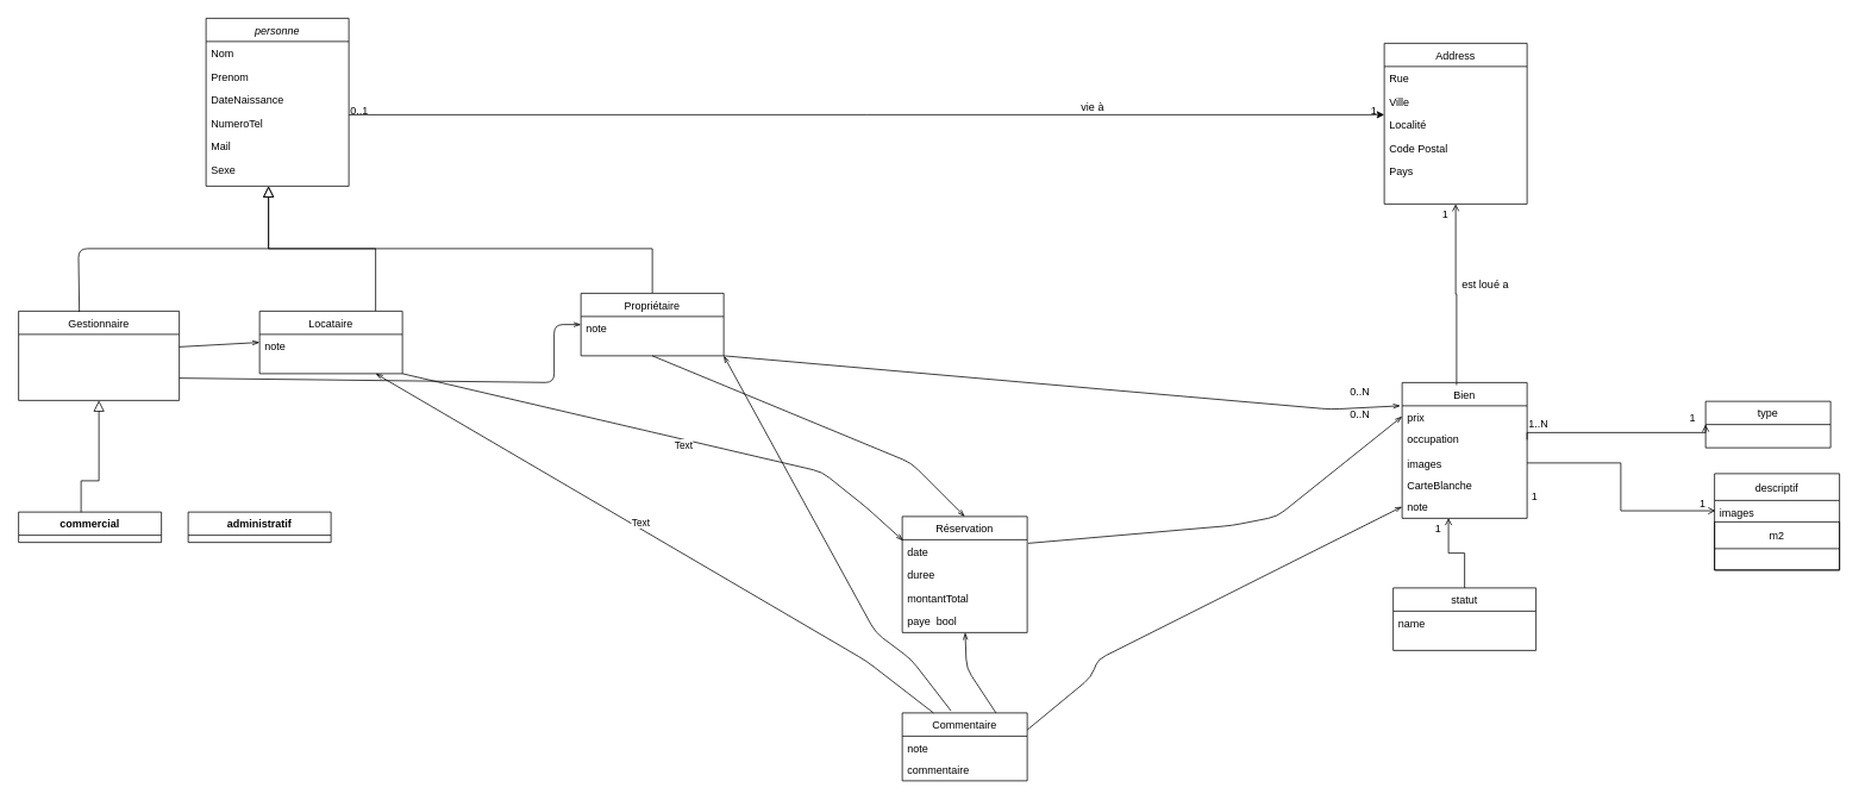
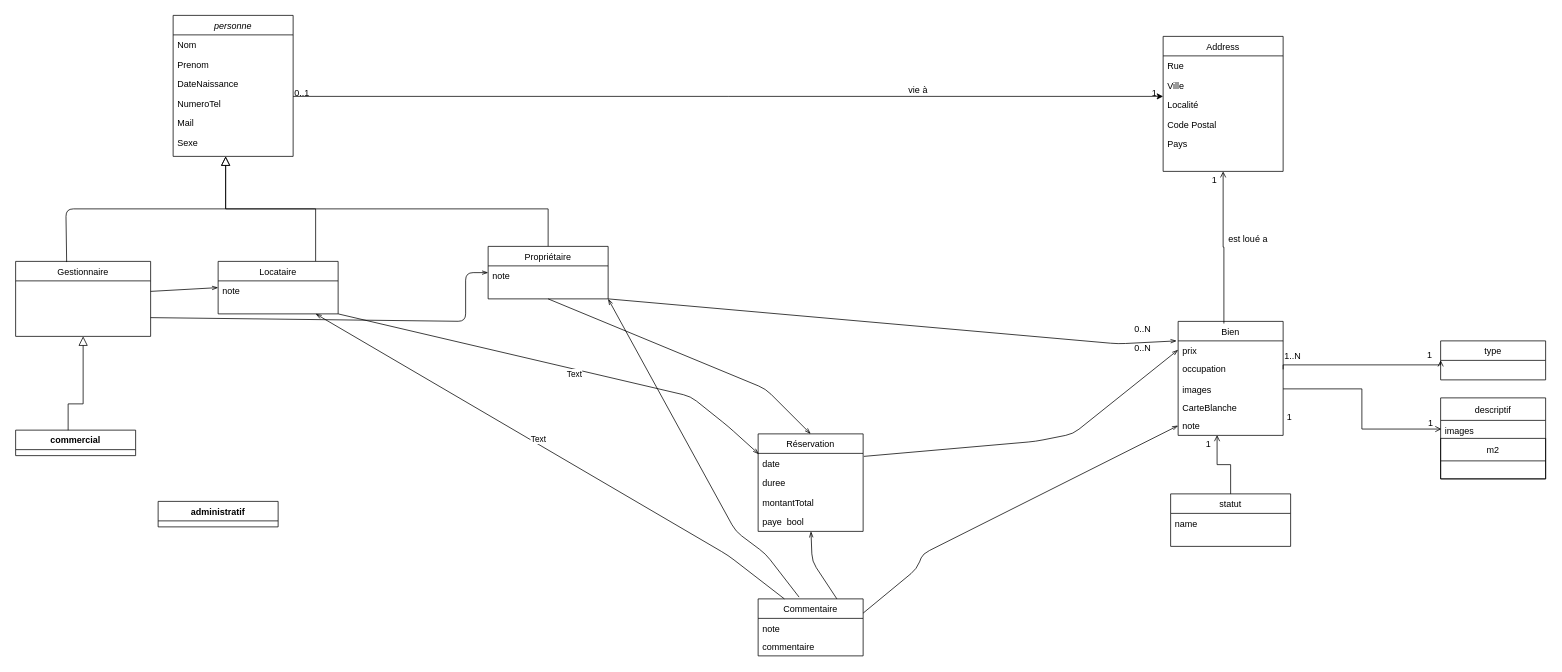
- <mxCell id="62" value="type" style="swimlane;fontStyle=0;childLayout=stackLayout;horizontal=1;startSize=26;fillColor=none;horizontalStack=0;resizeParent=1;resizeParentMax=0;resizeLast=0;collapsible=1;marginBottom=0;" vertex="1" parent="1"><mxGeometry x="1910" y="449" width="140" height="52" as="geometry" /></mxCell>
+ <mxCell id="62" value="type" style="swimlane;fontStyle=0;childLayout=stackLayout;horizontal=1;startSize=26;fillColor=none;horizontalStack=0;resizeParent=1;resizeParentMax=0;resizeLast=0;collapsible=1;marginBottom=0;" vertex="1" parent="1"><mxGeometry x="1920" y="454" width="140" height="52" as="geometry" /></mxCell>
- <mxCell id="54" value="1..N" style="resizable=0;align=right;verticalAlign=bottom;labelBackgroundColor=none;fontSize=12;fillColor=#dae8fc;" connectable="0" vertex="1" parent="1"><mxGeometry x="1830" y="493" as="geometry"><mxPoint x="-95" y="-10" as="offset" /></mxGeometry></mxCell>
+ <mxCell id="54" value="1..N" style="resizable=0;align=right;verticalAlign=bottom;labelBackgroundColor=none;fontSize=12;" connectable="0" vertex="1" parent="1"><mxGeometry x="1830" y="493" as="geometry"><mxPoint x="-95" y="-10" as="offset" /></mxGeometry></mxCell>
- <mxCell id="22" value="administratif" style="swimlane;fontStyle=1;align=center;verticalAlign=top;childLayout=stackLayout;horizontal=1;startSize=26;horizontalStack=0;resizeParent=1;resizeParentMax=0;resizeLast=0;collapsible=1;marginBottom=0;" parent="1" vertex="1"><mxGeometry x="210" y="573" width="160" height="34" as="geometry" /></mxCell>
+ <mxCell id="22" value="administratif" style="swimlane;fontStyle=1;align=center;verticalAlign=top;childLayout=stackLayout;horizontal=1;startSize=26;horizontalStack=0;resizeParent=1;resizeParentMax=0;resizeLast=0;collapsible=1;marginBottom=0;" parent="1" vertex="1"><mxGeometry x="210" y="668" width="160" height="34" as="geometry" /></mxCell>
